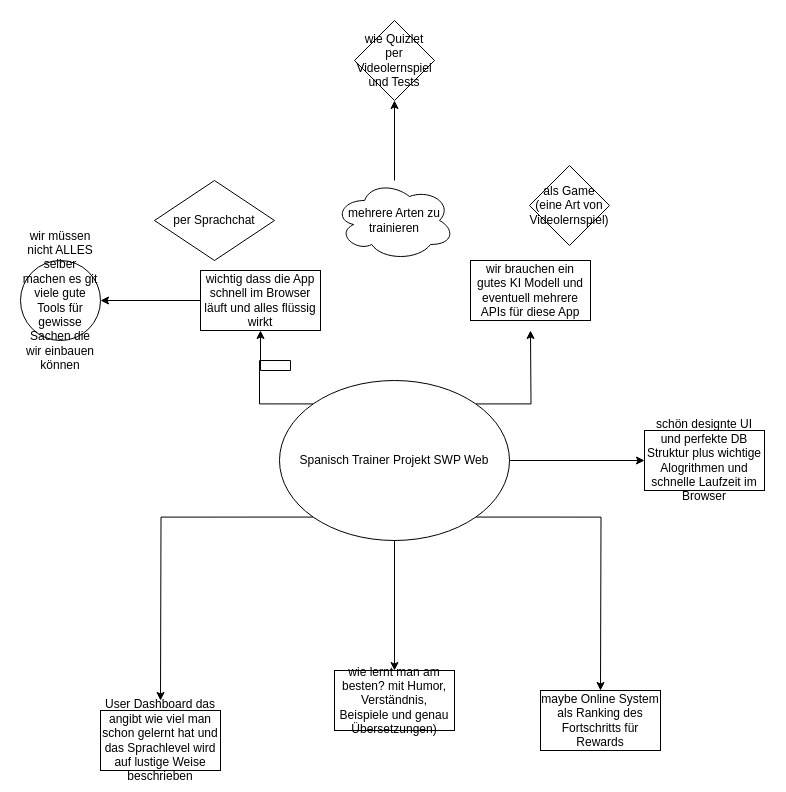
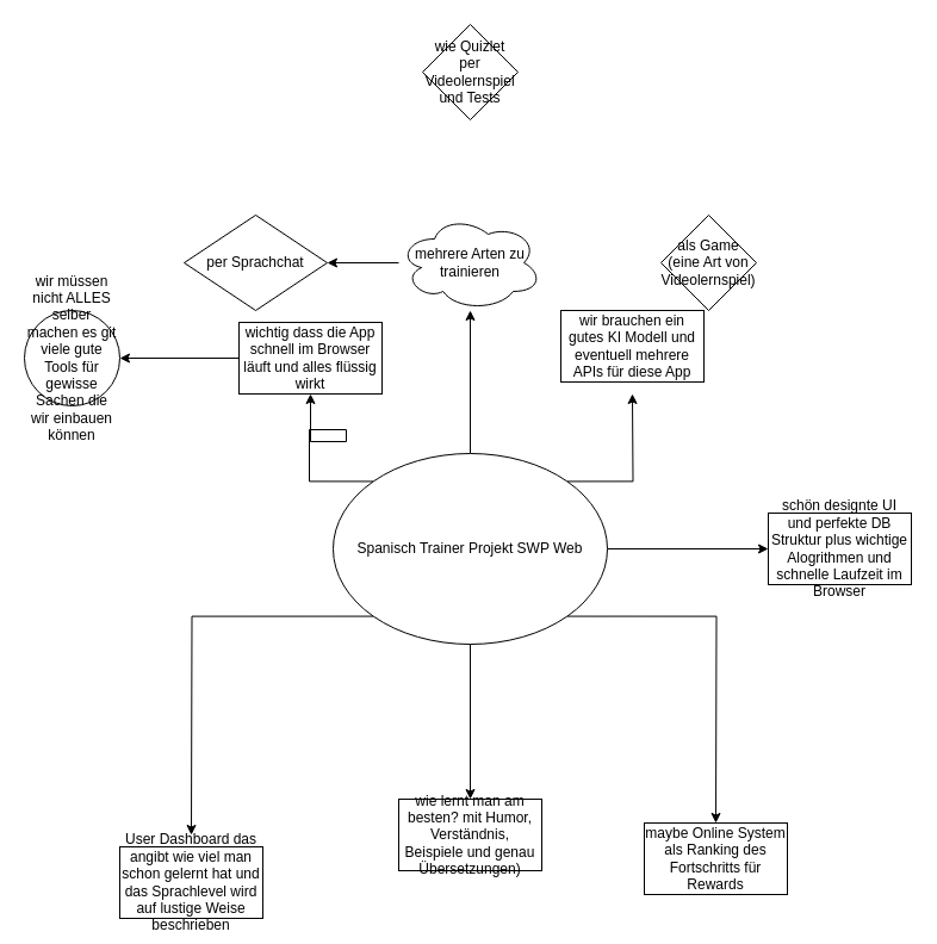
- <mxCell id="11" value="" style="edgeStyle=orthogonalEdgeStyle;rounded=0;orthogonalLoop=1;jettySize=auto;html=1;" edge="1" parent="1" source="12" target="14"><mxGeometry relative="1" as="geometry" /></mxCell>
- <mxCell id="15" value="als Game (eine Art von Videolernspiel)" style="rhombus;whiteSpace=wrap;html=1;" vertex="1" parent="1"><mxGeometry x="529" y="165" width="80" height="80" as="geometry" /></mxCell>
+ <mxCell id="15" value="als Game (eine Art von Videolernspiel)" style="rhombus;whiteSpace=wrap;html=1;" vertex="1" parent="1"><mxGeometry x="554" y="180" width="80" height="80" as="geometry" /></mxCell>
+ <mxCell id="10" value="" style="edgeStyle=orthogonalEdgeStyle;rounded=0;orthogonalLoop=1;jettySize=auto;html=1;" edge="1" parent="1" source="12" target="13"><mxGeometry relative="1" as="geometry" /></mxCell>
+ <mxCell id="2" value="" style="edgeStyle=orthogonalEdgeStyle;rounded=0;orthogonalLoop=1;jettySize=auto;html=1;" edge="1" parent="1" source="9" target="12"><mxGeometry relative="1" as="geometry" /></mxCell>
